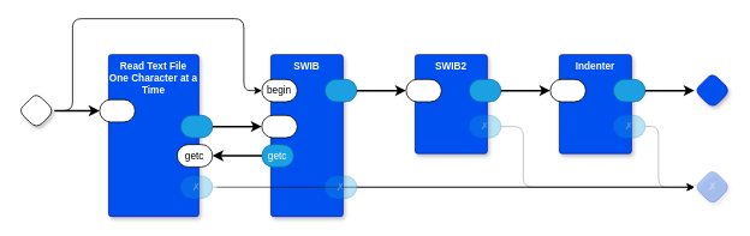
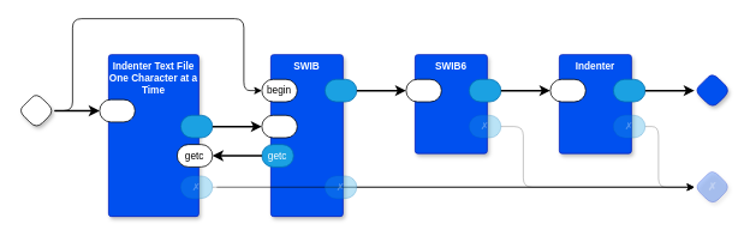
- <mxCell id="19" value="SWIB2" style="rounded=1;whiteSpace=wrap;sketch=0;container=1;recursiveResize=0;verticalAlign=top;arcSize=6;fontStyle=1;autosize=0;points=[];absoluteArcSize=1;shadow=1;strokeColor=#001DBC;fillColor=#0050ef;fontColor=#ffffff;fontFamily=Helvetica;fontSize=11;labelBackgroundColor=none;" vertex="1" parent="1"><mxGeometry x="460" y="60" width="80" height="110" as="geometry"><mxRectangle x="-98" y="-1230" width="99" height="26" as="alternateBounds" /></mxGeometry></mxCell>
+ <mxCell id="19" value="SWIB6" style="rounded=1;whiteSpace=wrap;sketch=0;container=1;recursiveResize=0;verticalAlign=top;arcSize=6;fontStyle=1;autosize=0;points=[];absoluteArcSize=1;shadow=1;strokeColor=#001DBC;fillColor=#0050ef;fontColor=#ffffff;fontFamily=Helvetica;fontSize=11;labelBackgroundColor=none;" vertex="1" parent="1"><mxGeometry x="460" y="60" width="80" height="110" as="geometry"><mxRectangle x="-98" y="-1230" width="99" height="26" as="alternateBounds" /></mxGeometry></mxCell>
- <mxCell id="2" value="Read Text File One Character at a Time" style="rounded=1;whiteSpace=wrap;sketch=0;container=1;recursiveResize=0;verticalAlign=top;arcSize=6;fontStyle=1;autosize=0;points=[];absoluteArcSize=1;shadow=1;strokeColor=#001DBC;fillColor=#0050ef;fontColor=#ffffff;fontFamily=Helvetica;fontSize=11;labelBackgroundColor=none;" vertex="1" parent="1"><mxGeometry x="120" y="60" width="100" height="180" as="geometry"><mxRectangle x="-98" y="-1230" width="99" height="26" as="alternateBounds" /></mxGeometry></mxCell>
+ <mxCell id="2" value="Indenter Text File One Character at a Time" style="rounded=1;whiteSpace=wrap;sketch=0;container=1;recursiveResize=0;verticalAlign=top;arcSize=6;fontStyle=1;autosize=0;points=[];absoluteArcSize=1;shadow=1;strokeColor=#001DBC;fillColor=#0050ef;fontColor=#ffffff;fontFamily=Helvetica;fontSize=11;labelBackgroundColor=none;" vertex="1" parent="1"><mxGeometry x="120" y="60" width="100" height="180" as="geometry"><mxRectangle x="-98" y="-1230" width="99" height="26" as="alternateBounds" /></mxGeometry></mxCell>
